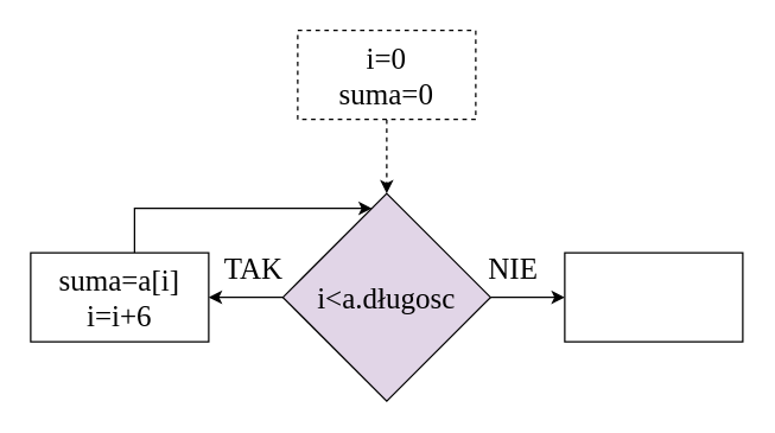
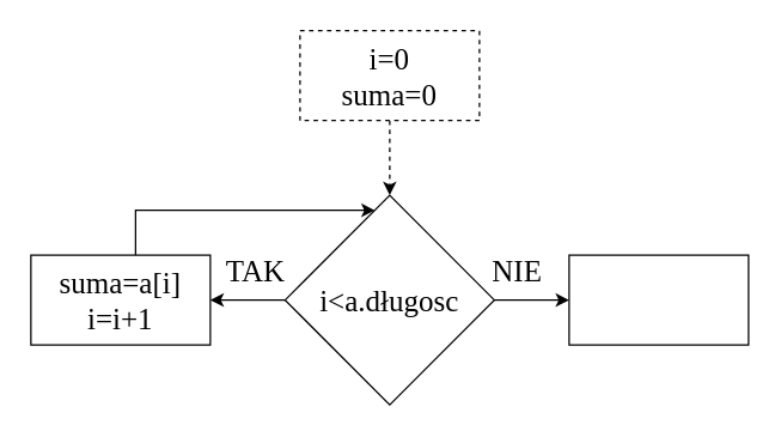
- <mxCell id="8" value="suma=a[i]&lt;br&gt;&lt;div&gt;i=i+6&lt;/div&gt;" style="rounded=0;whiteSpace=wrap;html=1;hachureGap=4;fontFamily=Architects Daughter;fontSource=https%3A%2F%2Ffonts.googleapis.com%2Fcss%3Ffamily%3DArchitects%2BDaughter;fontSize=20;labelBackgroundColor=none;" vertex="1" parent="1"><mxGeometry x="20" y="170" width="120" height="60" as="geometry" /></mxCell>
+ <mxCell id="8" value="suma=a[i]&lt;br&gt;&lt;div&gt;i=i+1&lt;/div&gt;" style="rounded=0;whiteSpace=wrap;html=1;hachureGap=4;fontFamily=Architects Daughter;fontSource=https%3A%2F%2Ffonts.googleapis.com%2Fcss%3Ffamily%3DArchitects%2BDaughter;fontSize=20;labelBackgroundColor=none;" vertex="1" parent="1"><mxGeometry x="20" y="170" width="120" height="60" as="geometry" /></mxCell>
- <mxCell id="6" value="&lt;div&gt;i&amp;lt;a.długosc&lt;/div&gt;" style="rhombus;whiteSpace=wrap;html=1;hachureGap=4;fontFamily=Architects Daughter;fontSource=https%3A%2F%2Ffonts.googleapis.com%2Fcss%3Ffamily%3DArchitects%2BDaughter;fontSize=20;labelBackgroundColor=none;fillColor=#e1d5e7;" vertex="1" parent="1"><mxGeometry x="190" y="130" width="140" height="140" as="geometry" /></mxCell>
+ <mxCell id="6" value="&lt;div&gt;i&amp;lt;a.długosc&lt;/div&gt;" style="rhombus;whiteSpace=wrap;html=1;hachureGap=4;fontFamily=Architects Daughter;fontSource=https%3A%2F%2Ffonts.googleapis.com%2Fcss%3Ffamily%3DArchitects%2BDaughter;fontSize=20;labelBackgroundColor=none;" vertex="1" parent="1"><mxGeometry x="190" y="130" width="140" height="140" as="geometry" /></mxCell>
